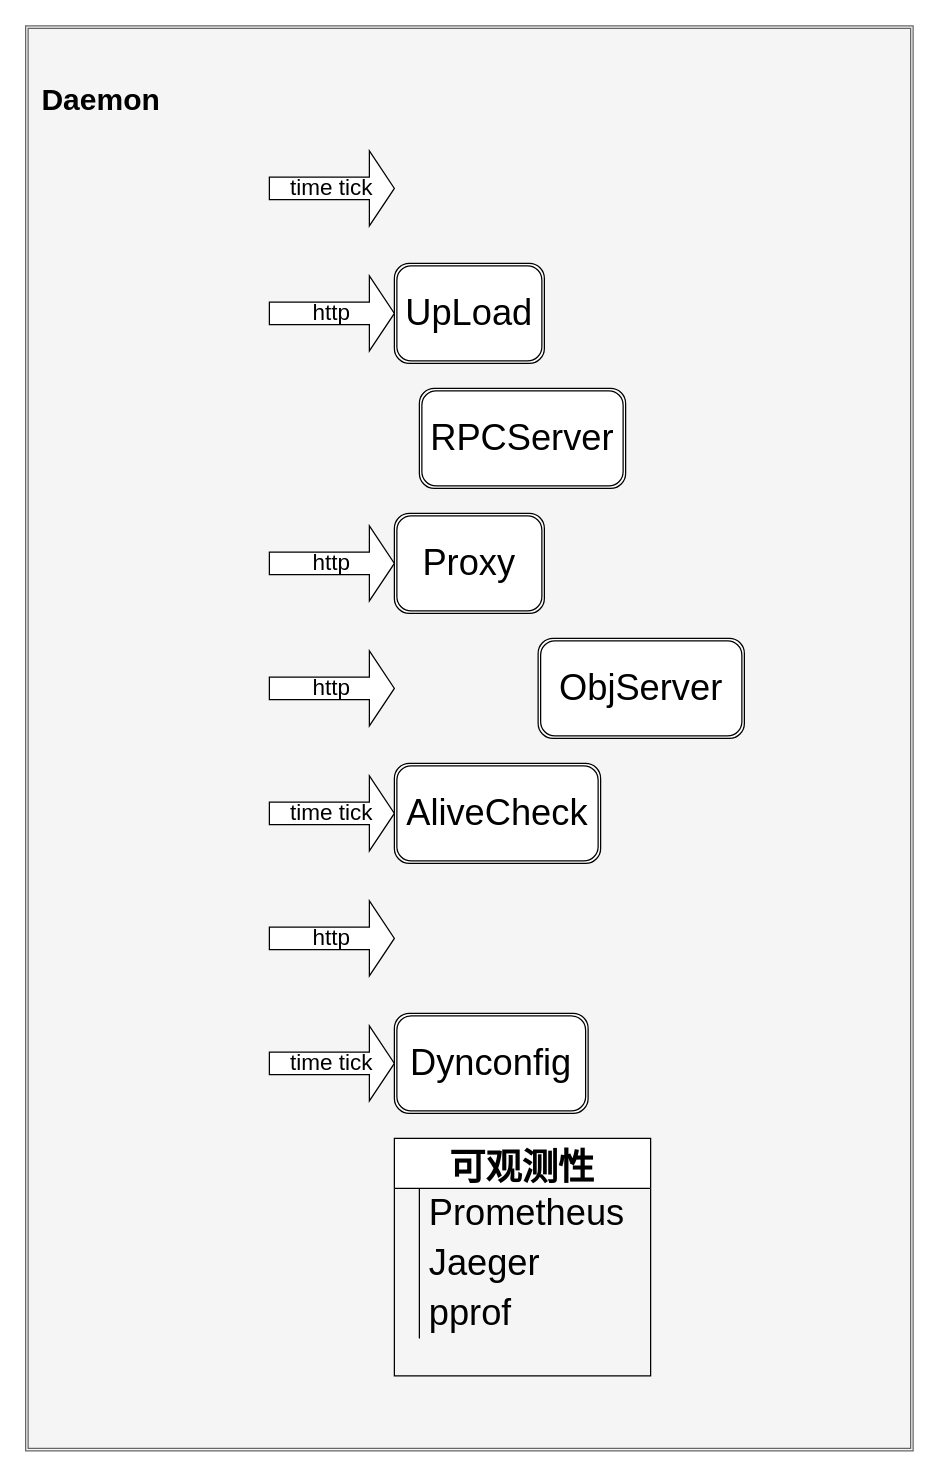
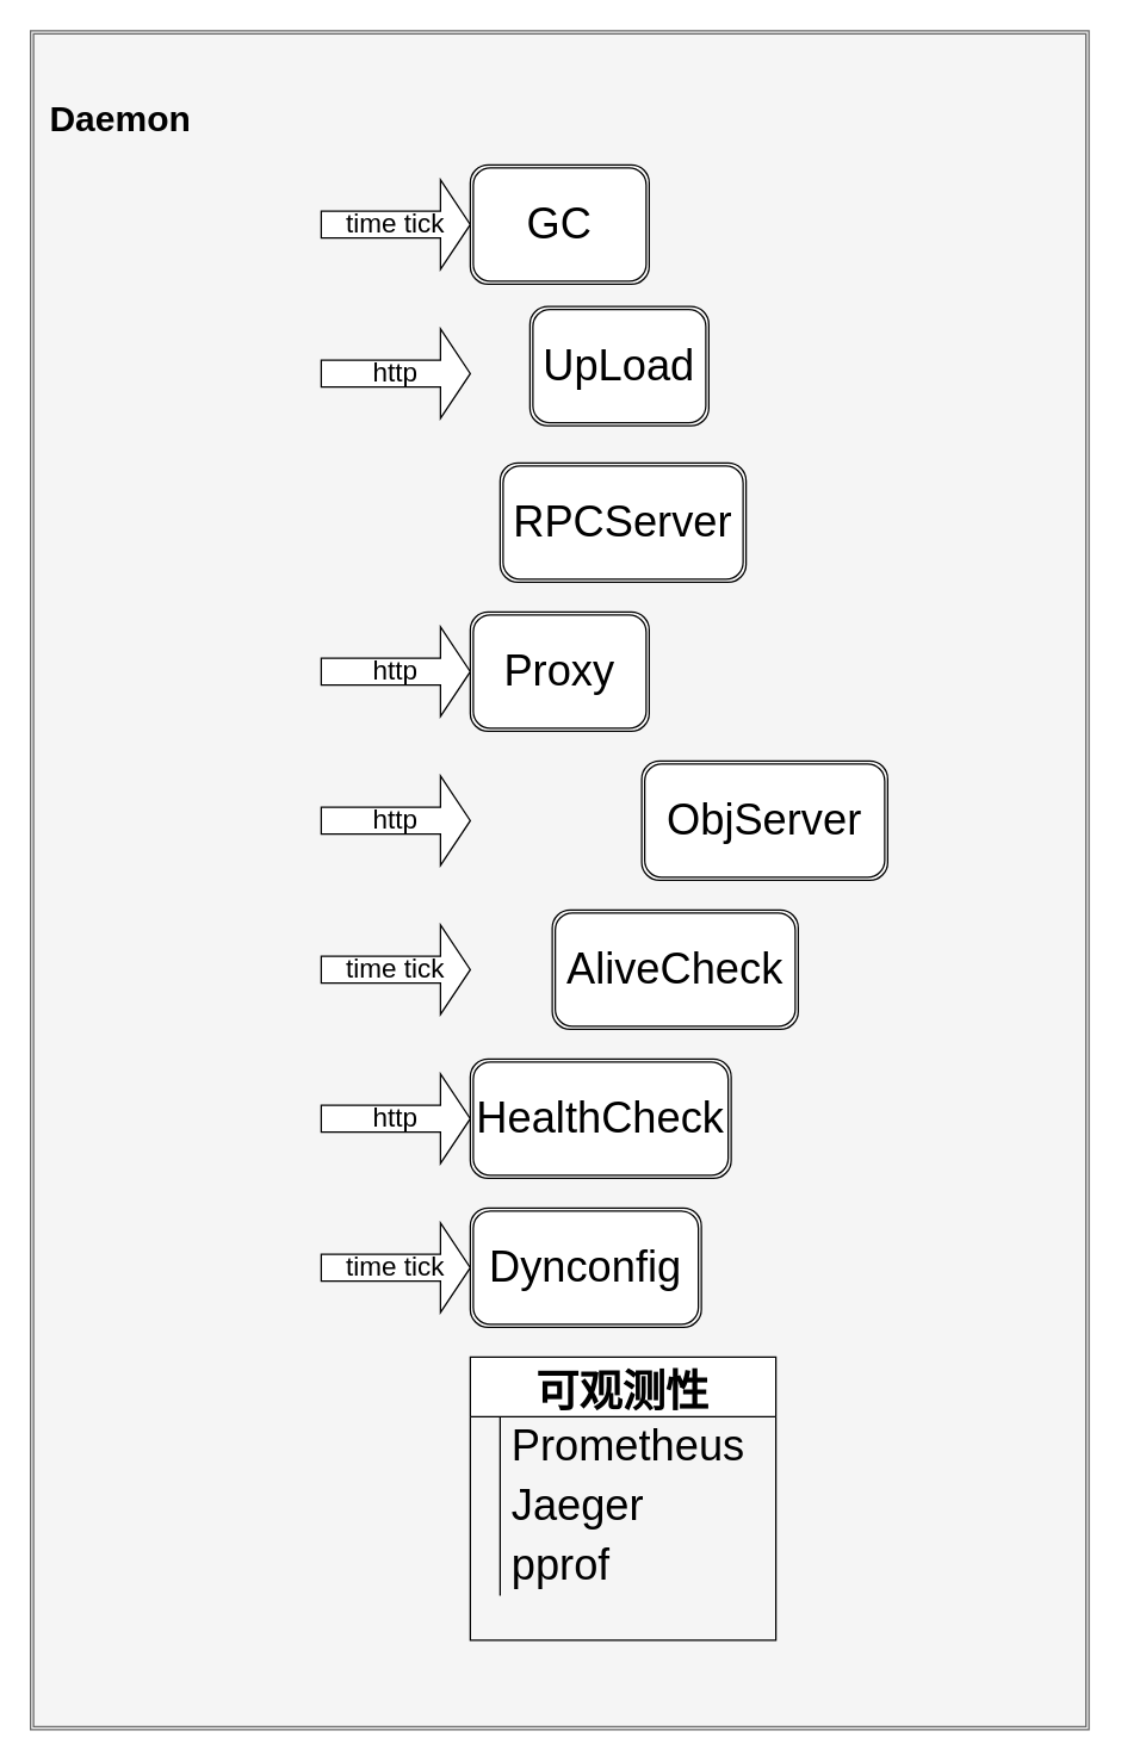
+ <mxCell id="4" value="GC" style="shape=ext;double=1;rounded=1;whiteSpace=wrap;html=1;fontSize=29;" vertex="1" parent="1"><mxGeometry x="315" y="110" width="120" height="80" as="geometry" /></mxCell>
- <mxCell id="5" value="UpLoad" style="shape=ext;double=1;rounded=1;whiteSpace=wrap;html=1;fontSize=29;" vertex="1" parent="1"><mxGeometry x="315" y="210" width="120" height="80" as="geometry" /></mxCell>
+ <mxCell id="5" value="UpLoad" style="shape=ext;double=1;rounded=1;whiteSpace=wrap;html=1;fontSize=29;" vertex="1" parent="1"><mxGeometry x="355" y="205" width="120" height="80" as="geometry" /></mxCell>
- <mxCell id="9" value="AliveCheck" style="shape=ext;double=1;rounded=1;whiteSpace=wrap;html=1;fontSize=29;" vertex="1" parent="1"><mxGeometry x="315" y="610" width="165" height="80" as="geometry" /></mxCell>
+ <mxCell id="9" value="AliveCheck" style="shape=ext;double=1;rounded=1;whiteSpace=wrap;html=1;fontSize=29;" vertex="1" parent="1"><mxGeometry x="370" y="610" width="165" height="80" as="geometry" /></mxCell>
+ <mxCell id="10" value="HealthCheck" style="shape=ext;double=1;rounded=1;whiteSpace=wrap;html=1;fontSize=29;" vertex="1" parent="1"><mxGeometry x="315" y="710" width="175" height="80" as="geometry" /></mxCell>
